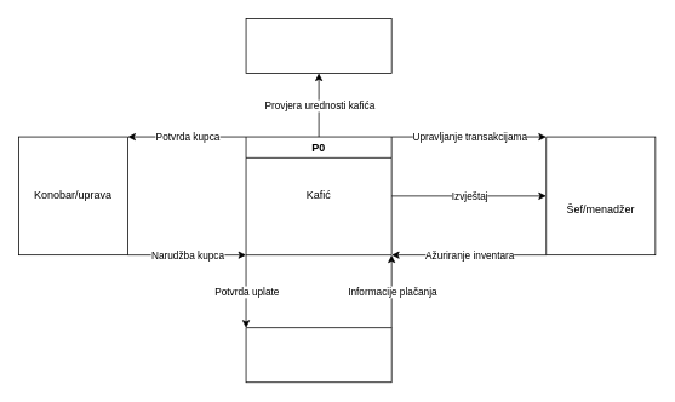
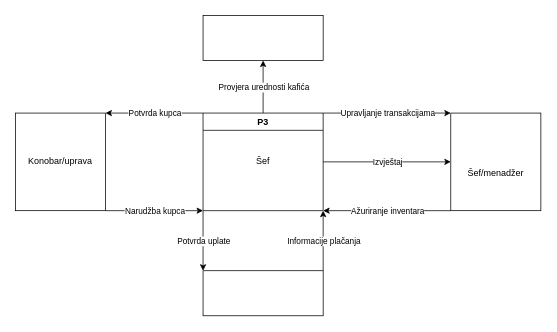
- <mxCell id="2" value="P0" style="swimlane;whiteSpace=wrap;html=1;" vertex="1" parent="1"><mxGeometry x="270" y="150" width="160" height="130" as="geometry" /></mxCell>
+ <mxCell id="2" value="P3" style="swimlane;whiteSpace=wrap;html=1;" vertex="1" parent="1"><mxGeometry x="270" y="150" width="160" height="130" as="geometry" /></mxCell>
- <mxCell id="3" value="Kafić" style="text;html=1;strokeColor=none;fillColor=none;align=center;verticalAlign=middle;whiteSpace=wrap;rounded=0;" vertex="1" parent="2"><mxGeometry x="50" y="50" width="60" height="30" as="geometry" /></mxCell>
+ <mxCell id="3" value="Šef" style="text;html=1;strokeColor=none;fillColor=none;align=center;verticalAlign=middle;whiteSpace=wrap;rounded=0;" vertex="1" parent="2"><mxGeometry x="50" y="50" width="60" height="30" as="geometry" /></mxCell>
